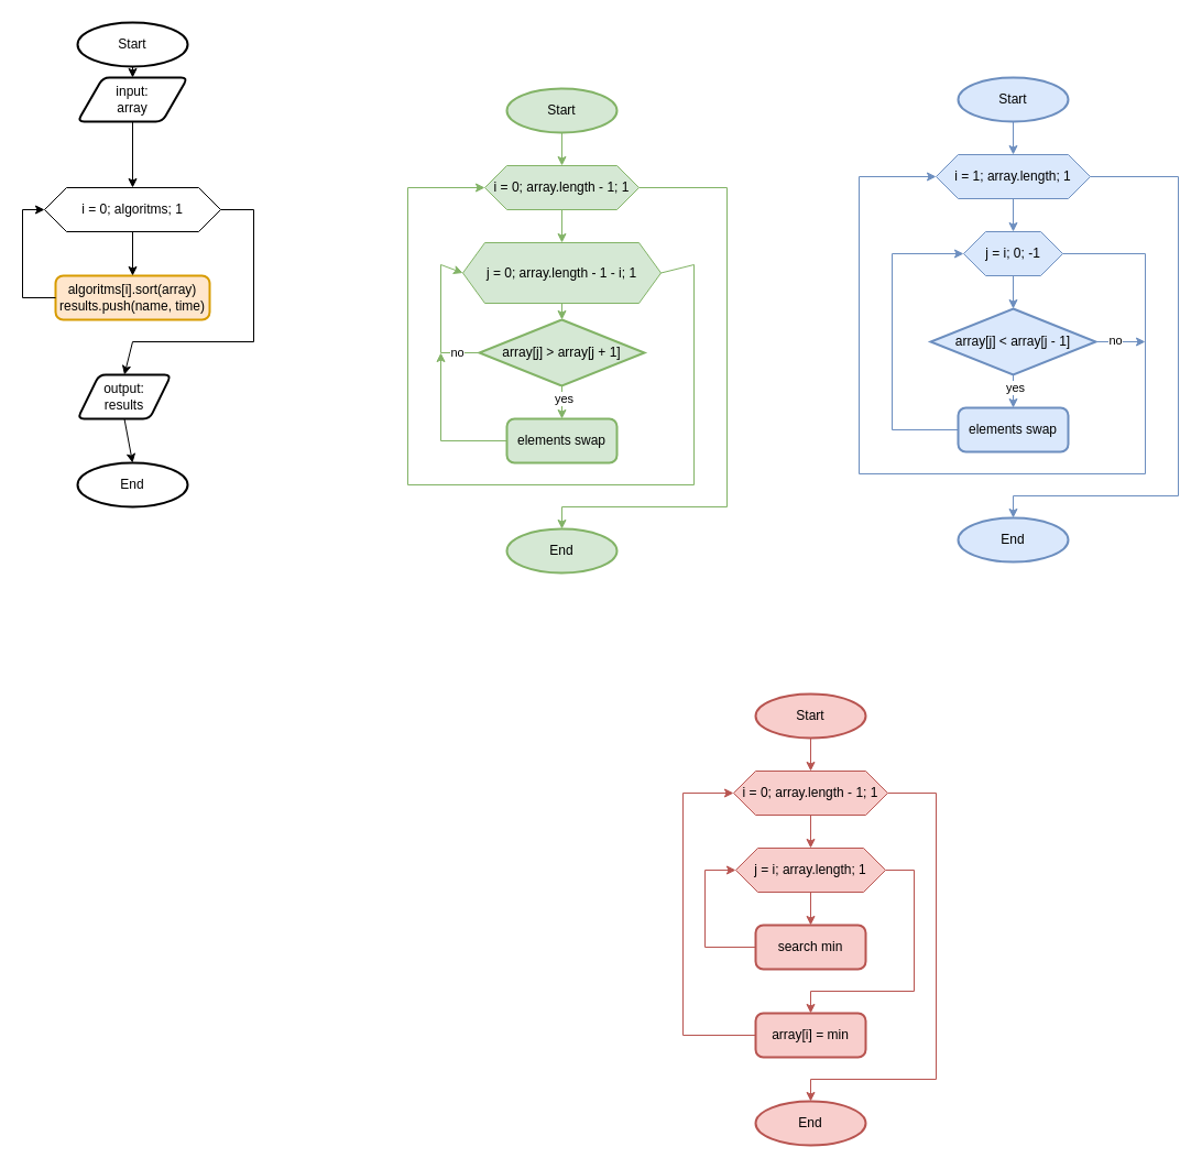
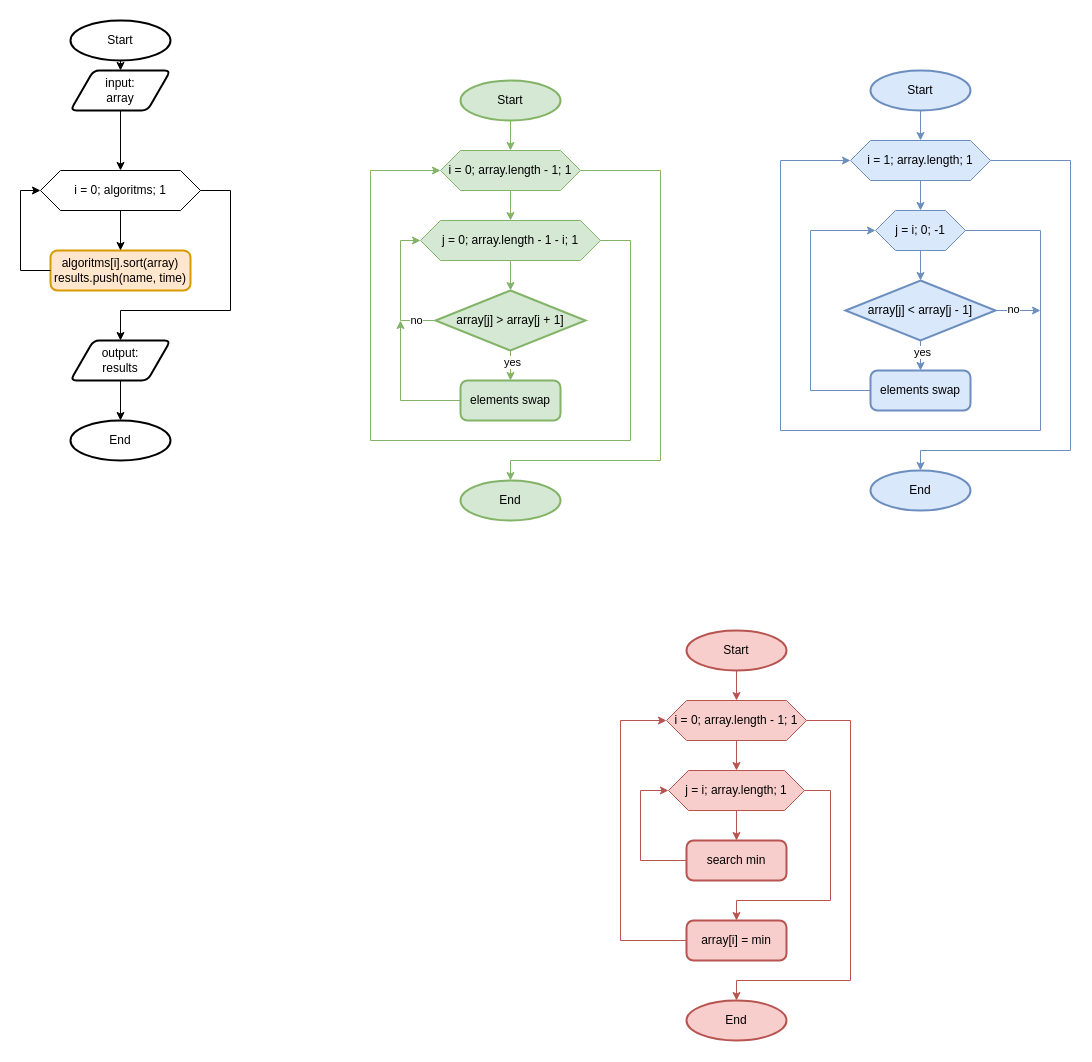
- <mxCell id="17" value="j = 0; array.length - 1 - i; 1" style="shape=hexagon;perimeter=hexagonPerimeter2;whiteSpace=wrap;html=1;fixedSize=1;fillColor=#d5e8d4;strokeColor=#82b366;" vertex="1" parent="1"><mxGeometry x="420" y="220" width="180" height="55" as="geometry" /></mxCell>
+ <mxCell id="17" value="j = 0; array.length - 1 - i; 1" style="shape=hexagon;perimeter=hexagonPerimeter2;whiteSpace=wrap;html=1;fixedSize=1;fillColor=#d5e8d4;strokeColor=#82b366;" vertex="1" parent="1"><mxGeometry x="420" y="220" width="180" height="40" as="geometry" /></mxCell>
- <mxCell id="11" value="output:&lt;br&gt;results" style="shape=parallelogram;html=1;strokeWidth=2;perimeter=parallelogramPerimeter;whiteSpace=wrap;rounded=1;arcSize=12;size=0.23;" vertex="1" parent="1"><mxGeometry x="70" y="340" width="85" height="40" as="geometry" /></mxCell>
+ <mxCell id="11" value="output:&lt;br&gt;results" style="shape=parallelogram;html=1;strokeWidth=2;perimeter=parallelogramPerimeter;whiteSpace=wrap;rounded=1;arcSize=12;size=0.23;" vertex="1" parent="1"><mxGeometry x="70" y="340" width="100" height="40" as="geometry" /></mxCell>
